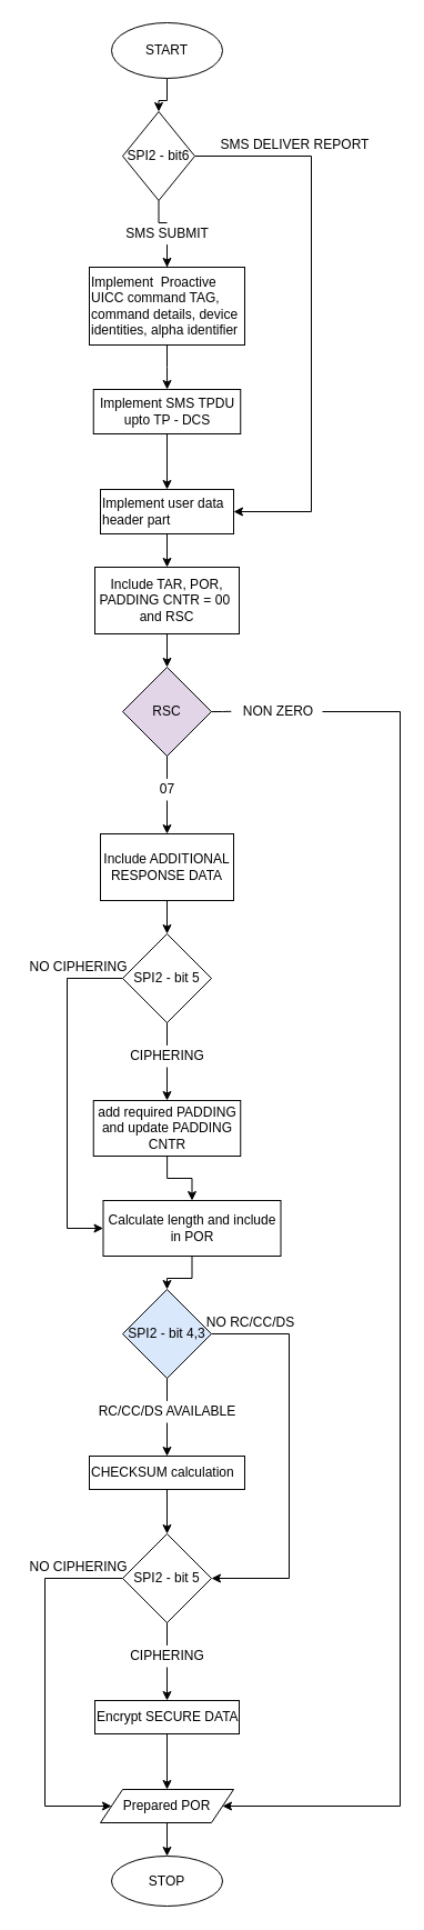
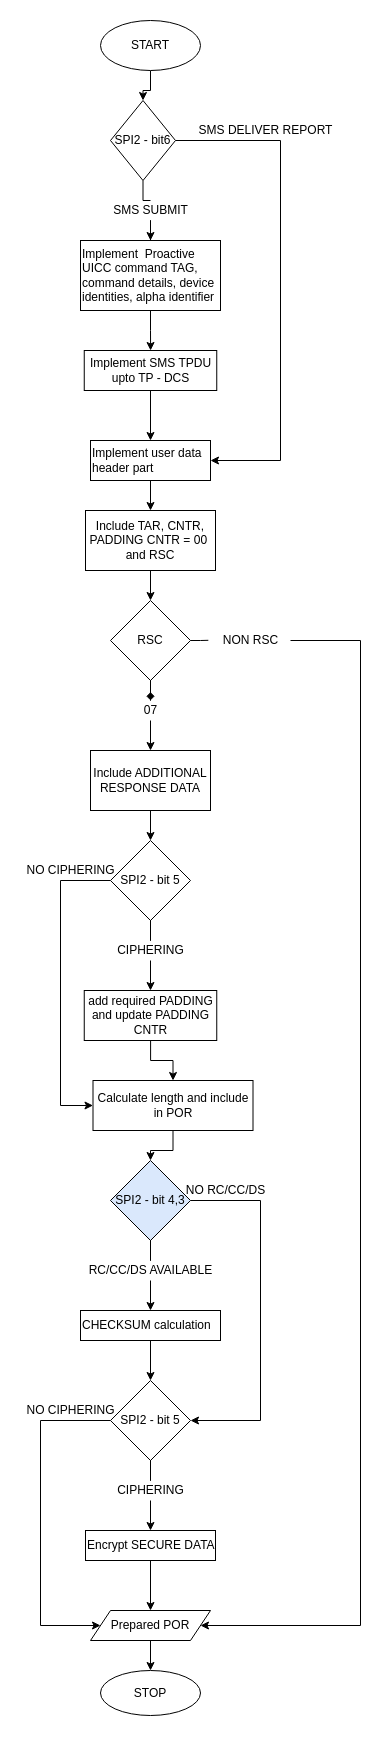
- <mxCell id="16" value="Include TAR, POR, PADDING CNTR = 00&amp;nbsp; and RSC" style="whiteSpace=wrap;html=1;align=center;" vertex="1" parent="1"><mxGeometry x="85" y="510" width="130" height="60" as="geometry" /></mxCell>
+ <mxCell id="16" value="Include TAR, CNTR, PADDING CNTR = 00&amp;nbsp; and RSC" style="whiteSpace=wrap;html=1;align=center;" vertex="1" parent="1"><mxGeometry x="85" y="510" width="130" height="60" as="geometry" /></mxCell>
- <mxCell id="40" value="RSC" style="rhombus;whiteSpace=wrap;html=1;fillColor=#e1d5e7;" vertex="1" parent="1"><mxGeometry x="110" y="600" width="80" height="80" as="geometry" /></mxCell>
+ <mxCell id="40" value="RSC" style="rhombus;whiteSpace=wrap;html=1;" vertex="1" parent="1"><mxGeometry x="110" y="600" width="80" height="80" as="geometry" /></mxCell>
- <mxCell id="44" value="NON ZERO" style="text;html=1;align=center;verticalAlign=middle;resizable=0;points=[];autosize=1;strokeColor=none;fillColor=none;" vertex="1" parent="1"><mxGeometry x="210" y="630" width="80" height="20" as="geometry" /></mxCell>
+ <mxCell id="44" value="NON RSC" style="text;html=1;align=center;verticalAlign=middle;resizable=0;points=[];autosize=1;strokeColor=none;fillColor=none;" vertex="1" parent="1"><mxGeometry x="210" y="630" width="80" height="20" as="geometry" /></mxCell>
- <mxCell id="43" value="" style="edgeStyle=orthogonalEdgeStyle;rounded=0;orthogonalLoop=1;jettySize=auto;html=1;endArrow=none;" edge="1" parent="1" source="40" target="42"><mxGeometry relative="1" as="geometry"><mxPoint x="150" y="670" as="sourcePoint" /><mxPoint x="155" y="750" as="targetPoint" /></mxGeometry></mxCell>
+ <mxCell id="43" value="" style="edgeStyle=orthogonalEdgeStyle;rounded=0;orthogonalLoop=1;jettySize=auto;html=1;endArrow=diamond;" edge="1" parent="1" source="40" target="42"><mxGeometry relative="1" as="geometry"><mxPoint x="150" y="670" as="sourcePoint" /><mxPoint x="155" y="750" as="targetPoint" /></mxGeometry></mxCell>
